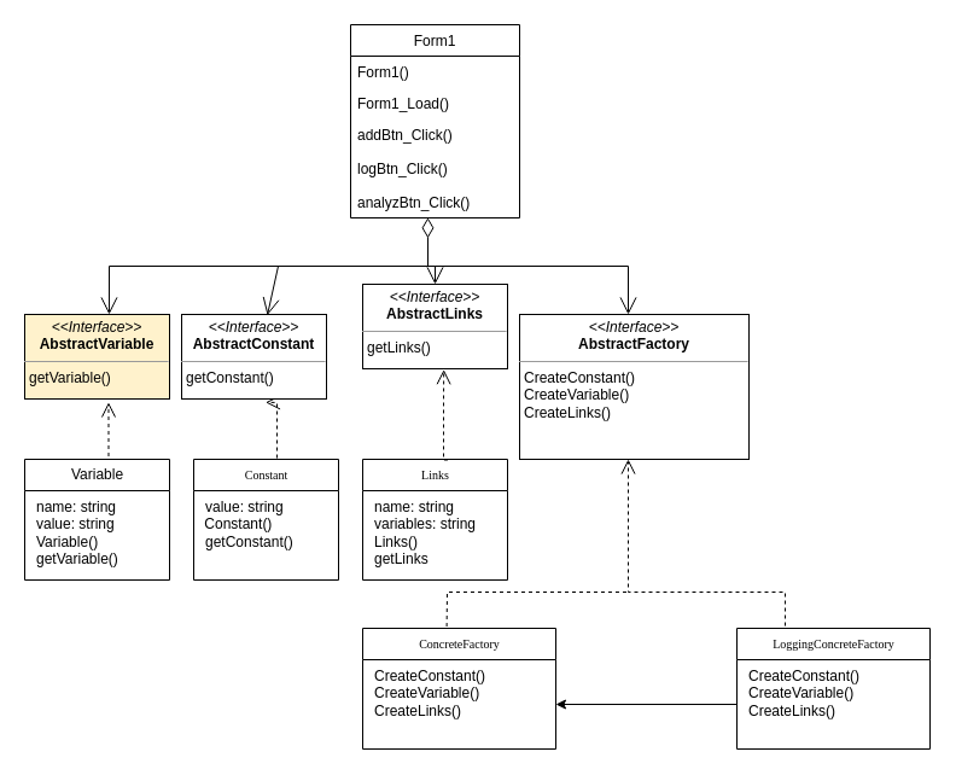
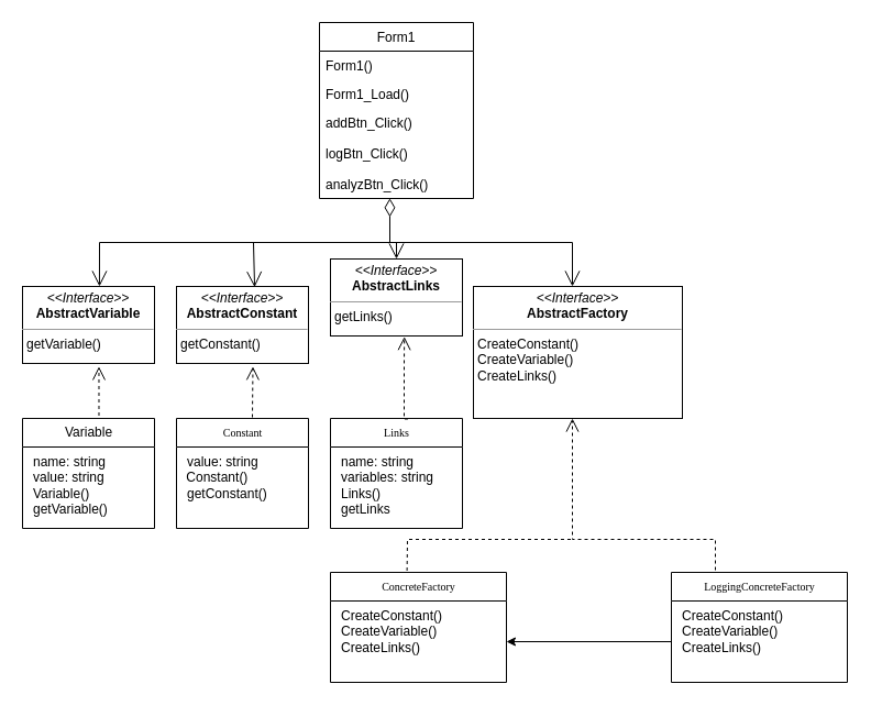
- <mxCell id="20" value="&lt;p style=&quot;margin:0px;margin-top:4px;text-align:center;&quot;&gt;&lt;i&gt;&amp;lt;&amp;lt;Interface&amp;gt;&amp;gt;&lt;/i&gt;&lt;br&gt;&lt;b&gt;AbstractVariable&lt;/b&gt;&lt;/p&gt;&lt;hr size=&quot;1&quot;&gt;&lt;p style=&quot;margin:0px;margin-left:4px;&quot;&gt;&lt;span style=&quot;&quot;&gt;getVariable()&lt;/span&gt;&lt;br&gt;&lt;/p&gt;" style="verticalAlign=top;align=left;overflow=fill;fontSize=12;fontFamily=Helvetica;html=1;rounded=0;shadow=0;comic=0;labelBackgroundColor=none;strokeWidth=1;fillColor=#fff2cc;" vertex="1" parent="1"><mxGeometry x="20" y="260" width="120" height="70" as="geometry" /></mxCell>
+ <mxCell id="20" value="&lt;p style=&quot;margin:0px;margin-top:4px;text-align:center;&quot;&gt;&lt;i&gt;&amp;lt;&amp;lt;Interface&amp;gt;&amp;gt;&lt;/i&gt;&lt;br&gt;&lt;b&gt;AbstractVariable&lt;/b&gt;&lt;/p&gt;&lt;hr size=&quot;1&quot;&gt;&lt;p style=&quot;margin:0px;margin-left:4px;&quot;&gt;&lt;span style=&quot;&quot;&gt;getVariable()&lt;/span&gt;&lt;br&gt;&lt;/p&gt;" style="verticalAlign=top;align=left;overflow=fill;fontSize=12;fontFamily=Helvetica;html=1;rounded=0;shadow=0;comic=0;labelBackgroundColor=none;strokeWidth=1" vertex="1" parent="1"><mxGeometry x="20" y="260" width="120" height="70" as="geometry" /></mxCell>
- <mxCell id="7" value="&lt;p style=&quot;margin:0px;margin-top:4px;text-align:center;&quot;&gt;&lt;i&gt;&amp;lt;&amp;lt;Interface&amp;gt;&amp;gt;&lt;/i&gt;&lt;br&gt;&lt;b&gt;AbstractConstant&lt;/b&gt;&lt;/p&gt;&lt;hr size=&quot;1&quot;&gt;&lt;p style=&quot;margin:0px;margin-left:4px;&quot;&gt;&lt;span style=&quot;&quot;&gt;getConstant()&lt;/span&gt;&lt;br&gt;&lt;/p&gt;" style="verticalAlign=top;align=left;overflow=fill;fontSize=12;fontFamily=Helvetica;html=1;rounded=0;shadow=0;comic=0;labelBackgroundColor=none;strokeWidth=1" parent="1" vertex="1"><mxGeometry x="150" y="260" width="120" height="70" as="geometry" /></mxCell>
+ <mxCell id="7" value="&lt;p style=&quot;margin:0px;margin-top:4px;text-align:center;&quot;&gt;&lt;i&gt;&amp;lt;&amp;lt;Interface&amp;gt;&amp;gt;&lt;/i&gt;&lt;br&gt;&lt;b&gt;AbstractConstant&lt;/b&gt;&lt;/p&gt;&lt;hr size=&quot;1&quot;&gt;&lt;p style=&quot;margin:0px;margin-left:4px;&quot;&gt;&lt;span style=&quot;&quot;&gt;getConstant()&lt;/span&gt;&lt;br&gt;&lt;/p&gt;" style="verticalAlign=top;align=left;overflow=fill;fontSize=12;fontFamily=Helvetica;html=1;rounded=0;shadow=0;comic=0;labelBackgroundColor=none;strokeWidth=1" parent="1" vertex="1"><mxGeometry x="160" y="260" width="120" height="70" as="geometry" /></mxCell>
